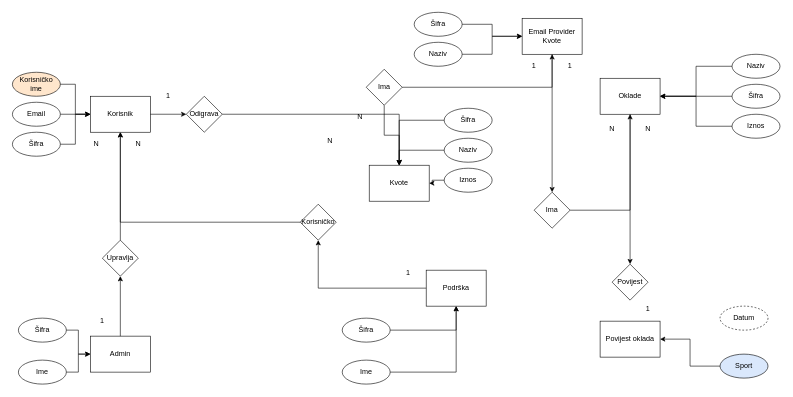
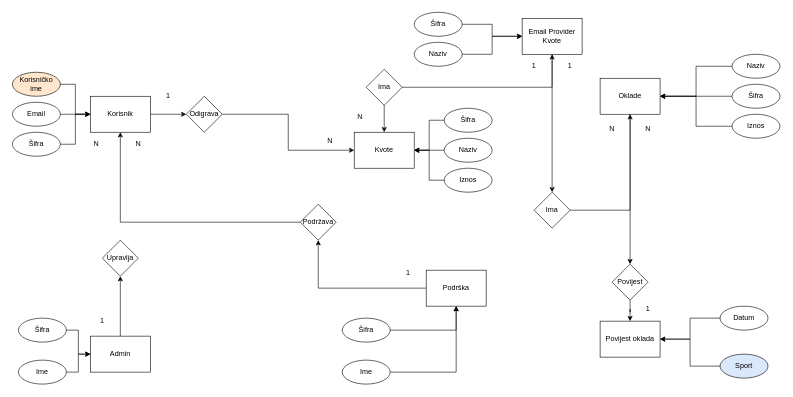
- <mxCell id="14" value="Kvote" style="shape=rectangle;whiteSpace=wrap;html=1;" vertex="1" parent="1"><mxGeometry x="615" y="275" width="100" height="60" as="geometry" /></mxCell>
+ <mxCell id="14" value="Kvote" style="shape=rectangle;whiteSpace=wrap;html=1;" vertex="1" parent="1"><mxGeometry x="590" y="220" width="100" height="60" as="geometry" /></mxCell>
- <mxCell id="52" value="Korisničko" style="shape=rhombus;whiteSpace=wrap;html=1;" vertex="1" parent="1"><mxGeometry x="500" y="340" width="60" height="60" as="geometry" /></mxCell>
+ <mxCell id="52" value="Podržava" style="shape=rhombus;whiteSpace=wrap;html=1;" vertex="1" parent="1"><mxGeometry x="500" y="340" width="60" height="60" as="geometry" /></mxCell>
- <mxCell id="51" style="edgeStyle=orthogonalEdgeStyle;rounded=0;orthogonalLoop=1;jettySize=auto;" edge="1" parent="1" source="49" target="2"><mxGeometry relative="1" as="geometry" /></mxCell>
+ <mxCell id="57" style="edgeStyle=orthogonalEdgeStyle;rounded=0;orthogonalLoop=1;jettySize=auto;" edge="1" parent="1" source="55" target="28"><mxGeometry relative="1" as="geometry" /></mxCell>
+ <mxCell id="31" style="edgeStyle=orthogonalEdgeStyle;rounded=0;orthogonalLoop=1;jettySize=auto;" edge="1" parent="1" source="29" target="28"><mxGeometry relative="1" as="geometry" /></mxCell>
- <mxCell id="29" value="Datum" style="ellipse;whiteSpace=wrap;html=1;dashed=1;" vertex="1" parent="1"><mxGeometry x="1200" y="510" width="80" height="40" as="geometry" /></mxCell>
+ <mxCell id="29" value="Datum" style="ellipse;whiteSpace=wrap;html=1;" vertex="1" parent="1"><mxGeometry x="1200" y="510" width="80" height="40" as="geometry" /></mxCell>
